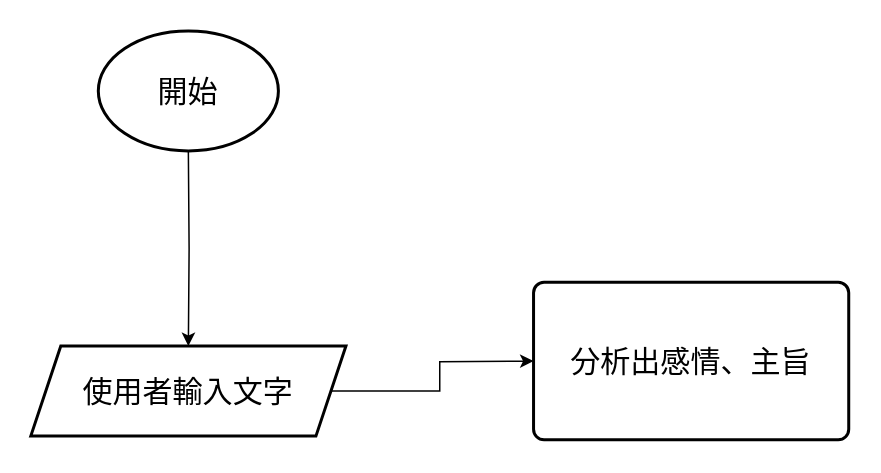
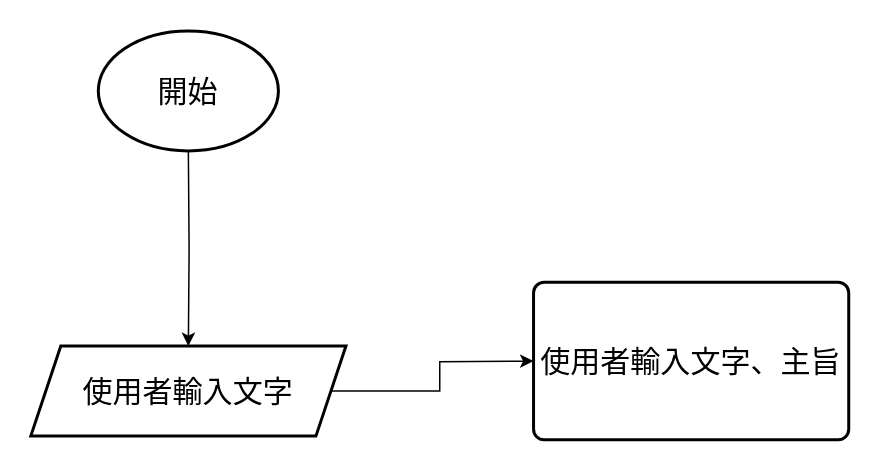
- <mxCell id="5" value="&lt;font style=&quot;font-size: 20px;&quot;&gt;分析出感情、主旨&lt;br&gt;&lt;/font&gt;" style="rounded=1;whiteSpace=wrap;html=1;absoluteArcSize=1;arcSize=14;strokeWidth=2;" parent="1" vertex="1"><mxGeometry x="355" y="187.5" width="210" height="105" as="geometry" /></mxCell>
+ <mxCell id="5" value="&lt;font style=&quot;font-size: 20px;&quot;&gt;使用者輸入文字、主旨&lt;br&gt;&lt;/font&gt;" style="rounded=1;whiteSpace=wrap;html=1;absoluteArcSize=1;arcSize=14;strokeWidth=2;" parent="1" vertex="1"><mxGeometry x="355" y="187.5" width="210" height="105" as="geometry" /></mxCell>
